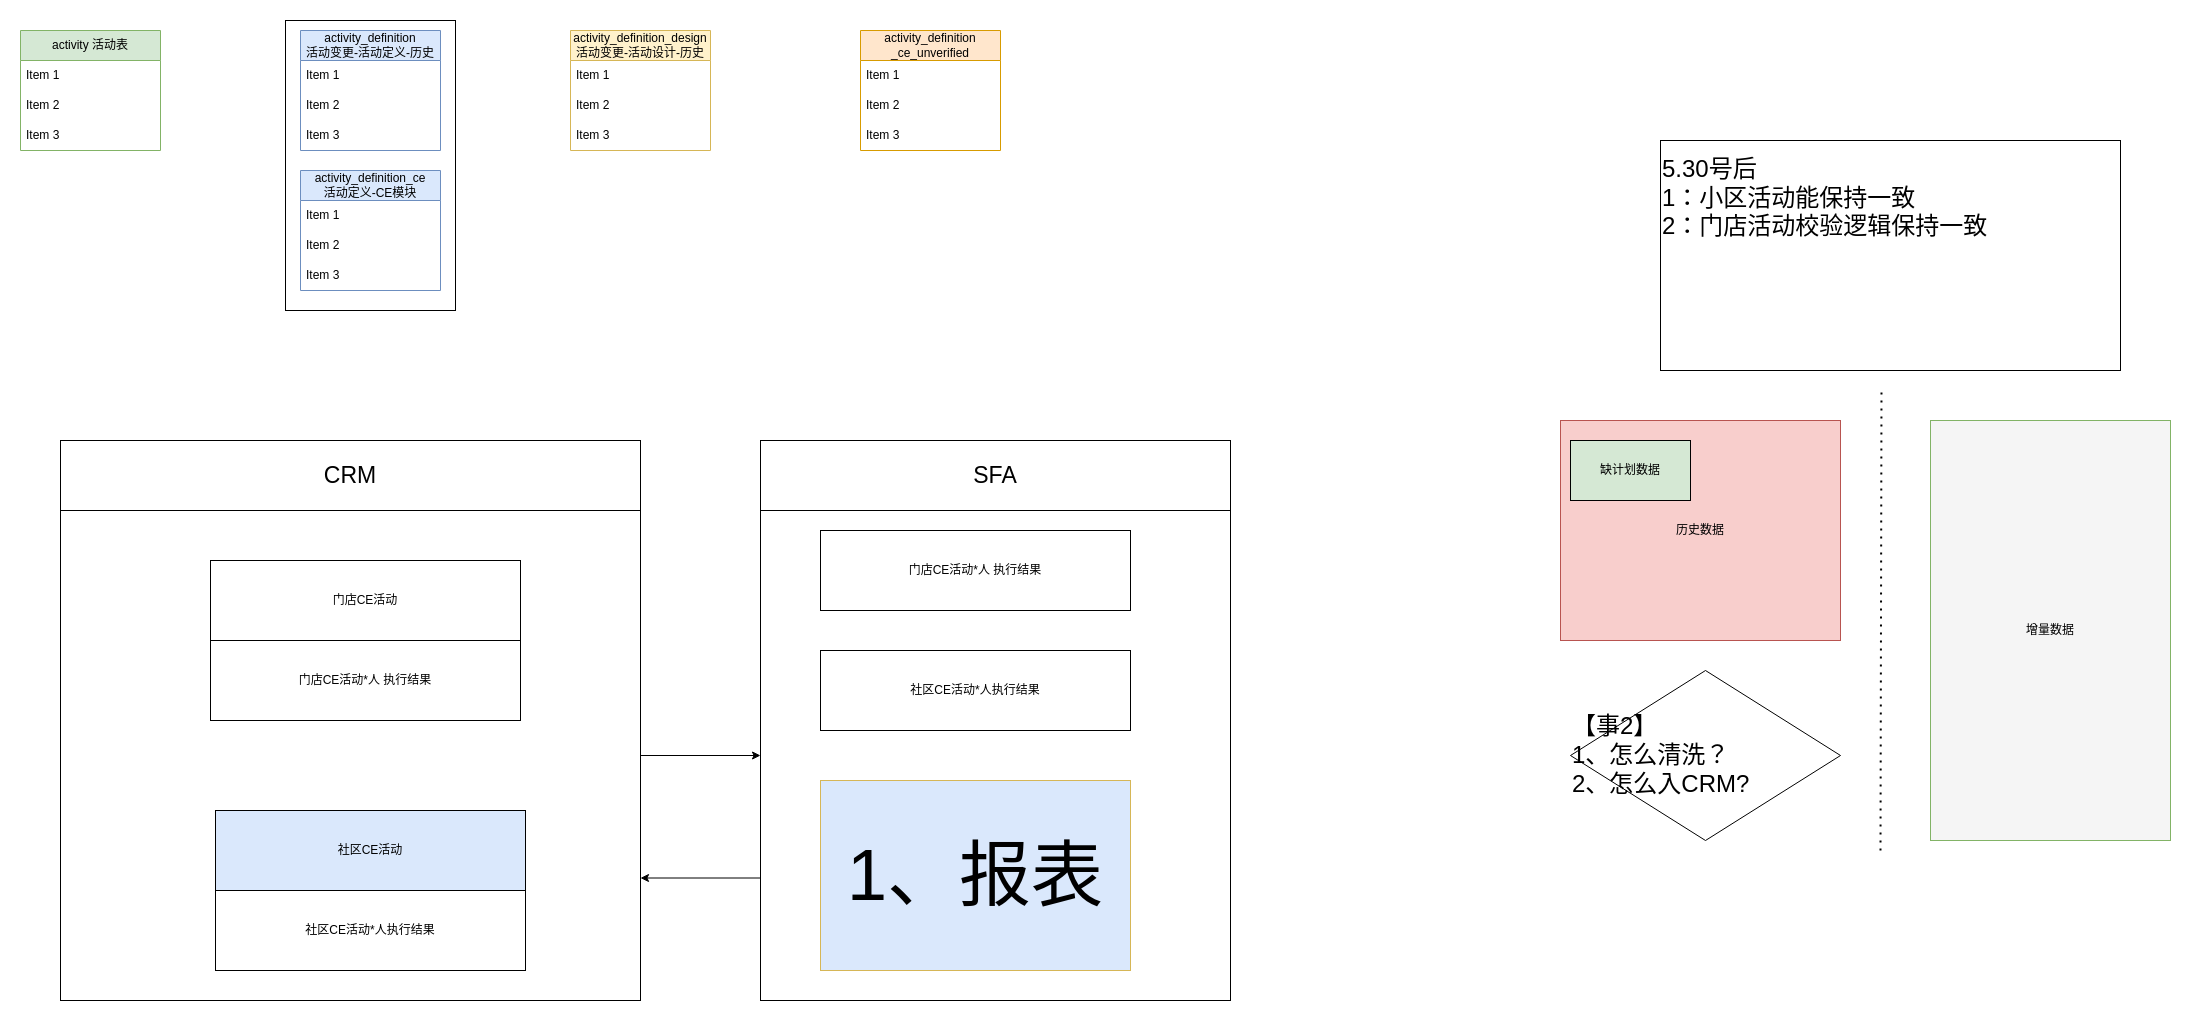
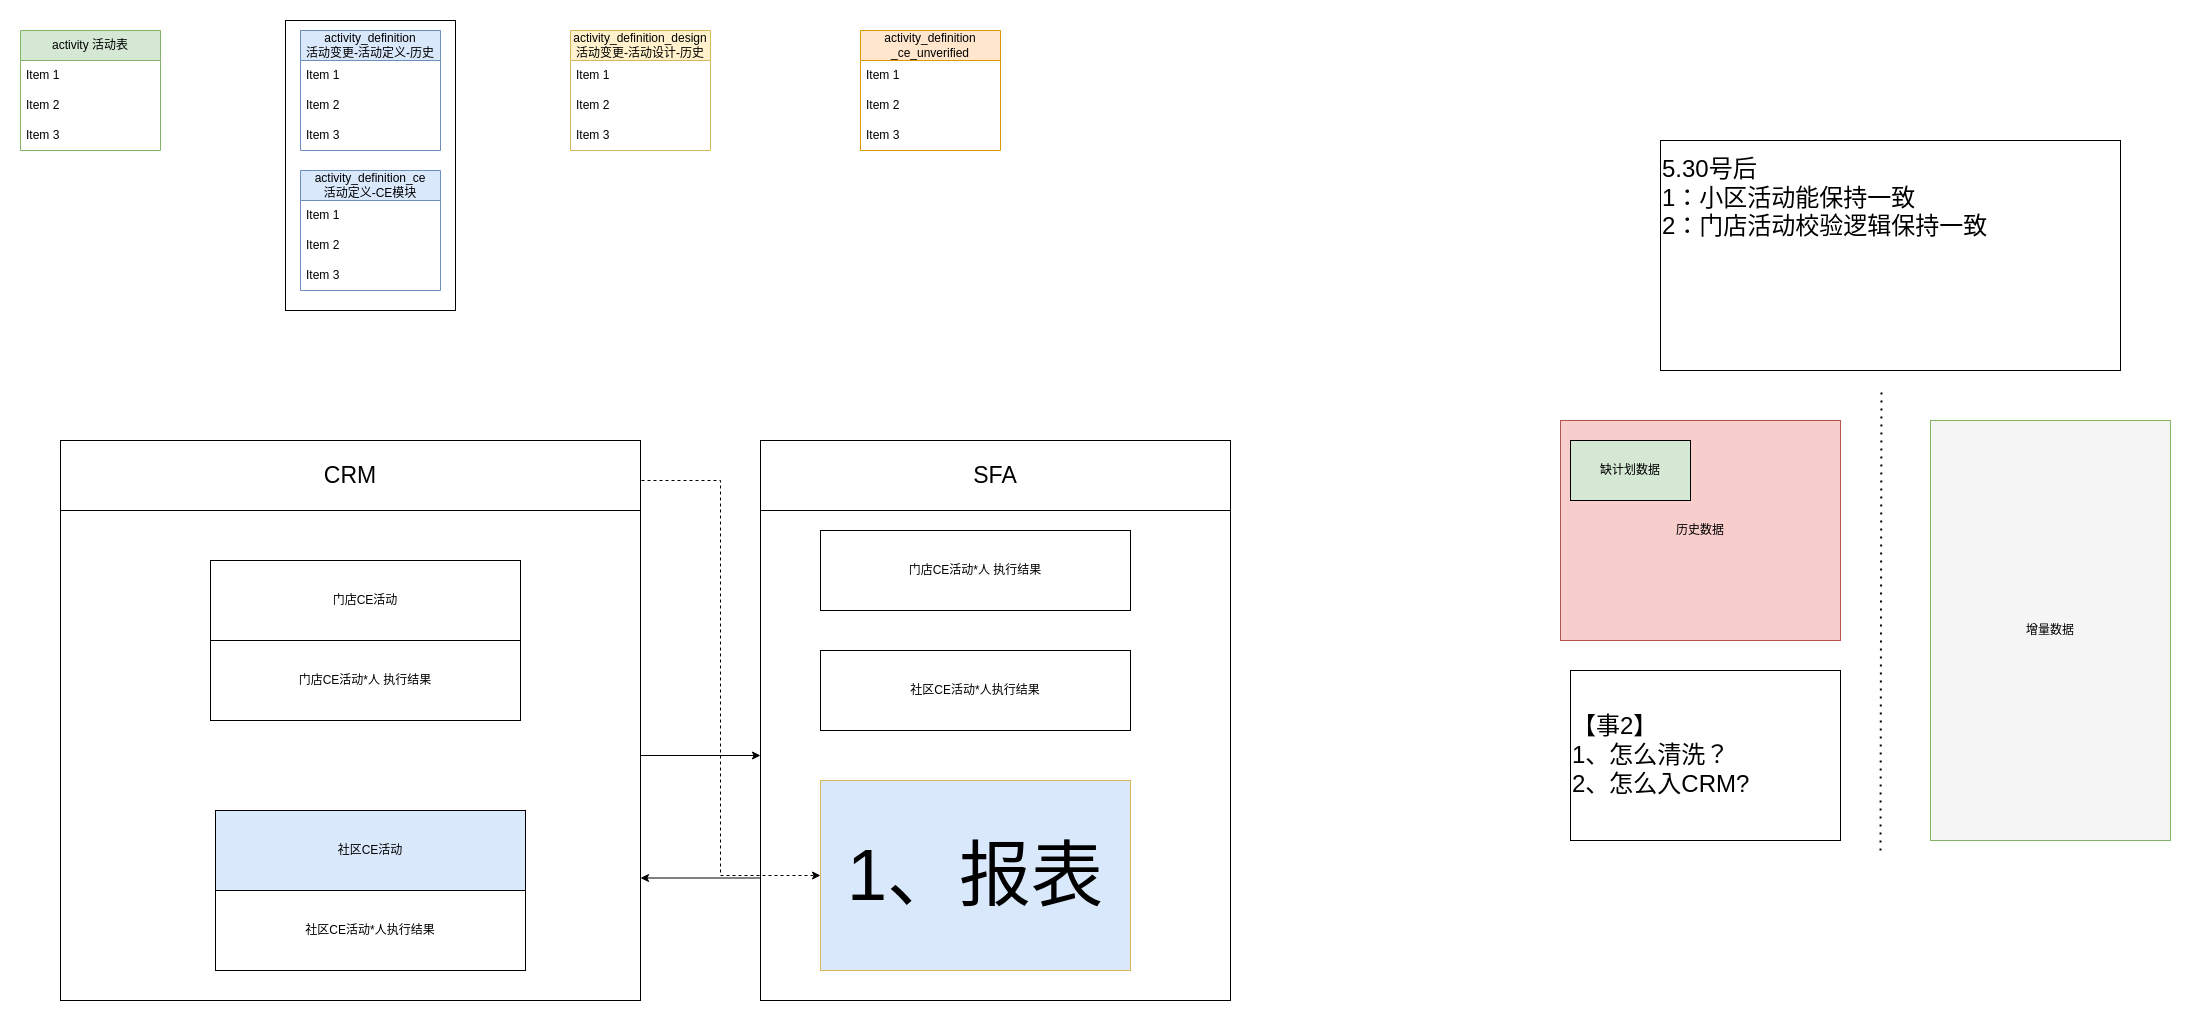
+ <mxCell id="42" style="edgeStyle=orthogonalEdgeStyle;rounded=0;orthogonalLoop=1;jettySize=auto;html=1;exitX=1;exitY=0.5;exitDx=0;exitDy=0;entryX=0;entryY=0.5;entryDx=0;entryDy=0;dashed=1;" edge="1" parent="1" source="25" target="41"><mxGeometry relative="1" as="geometry"><Array as="points"><mxPoint x="640" y="480" /><mxPoint x="720" y="480" /><mxPoint x="720" y="875" /></Array></mxGeometry></mxCell>
- <mxCell id="39" value="&lt;font style=&quot;font-size: 24px;&quot;&gt;【事2】&lt;br&gt;1、怎么清洗？&lt;br&gt;2、怎么入CRM?&lt;/font&gt;" style="rhombus;whiteSpace=wrap;html=1;align=left;" vertex="1" parent="1"><mxGeometry x="1570" y="670" width="270" height="170" as="geometry" /></mxCell>
+ <mxCell id="39" value="&lt;font style=&quot;font-size: 24px;&quot;&gt;【事2】&lt;br&gt;1、怎么清洗？&lt;br&gt;2、怎么入CRM?&lt;/font&gt;" style="rounded=0;whiteSpace=wrap;html=1;align=left;" vertex="1" parent="1"><mxGeometry x="1570" y="670" width="270" height="170" as="geometry" /></mxCell>
